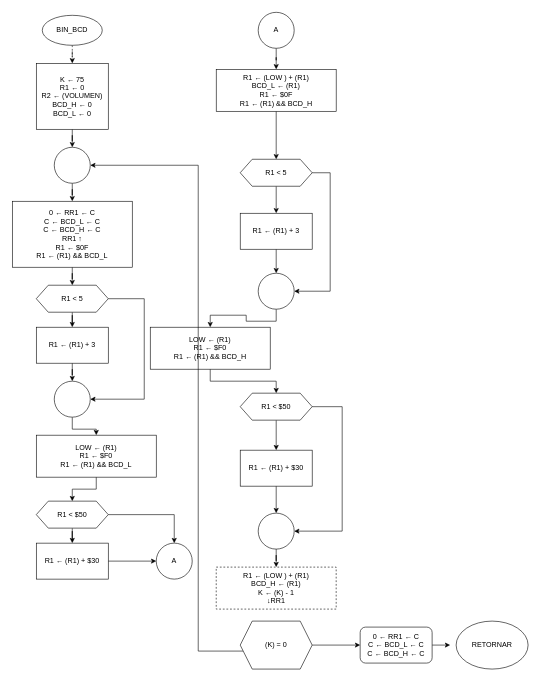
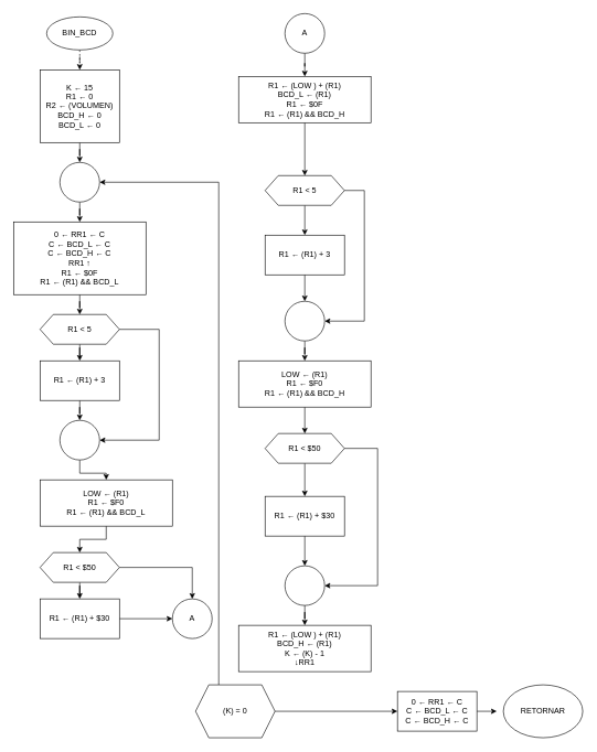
- <mxCell id="5" value="&lt;div&gt;K ← 75&lt;/div&gt;&lt;div&gt;R1 ← 0&lt;/div&gt;&lt;div&gt;R2 ← (VOLUMEN)&lt;/div&gt;&lt;div&gt;BCD_H ← 0&lt;/div&gt;&lt;div&gt;BCD_L ← 0&lt;br&gt;&lt;/div&gt;" style="whiteSpace=wrap;html=1;" vertex="1" parent="1"><mxGeometry x="60" y="105" width="120" height="110" as="geometry" /></mxCell>
+ <mxCell id="5" value="&lt;div&gt;K ← 15&lt;/div&gt;&lt;div&gt;R1 ← 0&lt;/div&gt;&lt;div&gt;R2 ← (VOLUMEN)&lt;/div&gt;&lt;div&gt;BCD_H ← 0&lt;/div&gt;&lt;div&gt;BCD_L ← 0&lt;br&gt;&lt;/div&gt;" style="whiteSpace=wrap;html=1;" vertex="1" parent="1"><mxGeometry x="60" y="105" width="120" height="110" as="geometry" /></mxCell>
- <mxCell id="37" value="&lt;div&gt;LOW ← (R1)&lt;br&gt;&lt;/div&gt;&lt;div&gt;R1 ← $F0&lt;/div&gt;&lt;div&gt;R1 ← (R1) &amp;amp;&amp;amp; BCD_H&lt;/div&gt;" style="whiteSpace=wrap;html=1;" vertex="1" parent="1"><mxGeometry x="250" y="545" width="200" height="70" as="geometry" /></mxCell>
+ <mxCell id="37" value="&lt;div&gt;LOW ← (R1)&lt;br&gt;&lt;/div&gt;&lt;div&gt;R1 ← $F0&lt;/div&gt;&lt;div&gt;R1 ← (R1) &amp;amp;&amp;amp; BCD_H&lt;/div&gt;" style="whiteSpace=wrap;html=1;" vertex="1" parent="1"><mxGeometry x="360" y="545" width="200" height="70" as="geometry" /></mxCell>
- <mxCell id="45" value="&lt;div&gt;R1 ← (LOW ) + (R1)&lt;/div&gt;&lt;div&gt;BCD_H ← (R1)&lt;/div&gt;&lt;div&gt;K ← (K) - 1&lt;/div&gt;&lt;div&gt;↓RR1&lt;br&gt;&lt;/div&gt;" style="whiteSpace=wrap;html=1;dashed=1;" vertex="1" parent="1"><mxGeometry x="360" y="945" width="200" height="70" as="geometry" /></mxCell>
+ <mxCell id="45" value="&lt;div&gt;R1 ← (LOW ) + (R1)&lt;/div&gt;&lt;div&gt;BCD_H ← (R1)&lt;/div&gt;&lt;div&gt;K ← (K) - 1&lt;/div&gt;&lt;div&gt;↓RR1&lt;br&gt;&lt;/div&gt;" style="whiteSpace=wrap;html=1;" vertex="1" parent="1"><mxGeometry x="360" y="945" width="200" height="70" as="geometry" /></mxCell>
- <mxCell id="48" value="(K) = 0" style="shape=hexagon;perimeter=hexagonPerimeter2;whiteSpace=wrap;html=1;fixedSize=1;" vertex="1" parent="1"><mxGeometry x="400" y="1035" width="120" height="80" as="geometry" /></mxCell>
+ <mxCell id="48" value="(K) = 0" style="shape=hexagon;perimeter=hexagonPerimeter2;whiteSpace=wrap;html=1;fixedSize=1;" vertex="1" parent="1"><mxGeometry x="295" y="1035" width="120" height="80" as="geometry" /></mxCell>
- <mxCell id="50" value="&lt;div&gt;0 ← RR1 ← C&lt;div&gt;C ← BCD_L ← C&lt;/div&gt;&lt;div&gt;C ← BCD_H ← C&lt;/div&gt;&lt;/div&gt;" style="whiteSpace=wrap;html=1;rounded=1;" vertex="1" parent="1"><mxGeometry x="600" y="1045" width="120" height="60" as="geometry" /></mxCell>
+ <mxCell id="50" value="&lt;div&gt;0 ← RR1 ← C&lt;div&gt;C ← BCD_L ← C&lt;/div&gt;&lt;div&gt;C ← BCD_H ← C&lt;/div&gt;&lt;/div&gt;" style="whiteSpace=wrap;html=1;" vertex="1" parent="1"><mxGeometry x="600" y="1045" width="120" height="60" as="geometry" /></mxCell>
